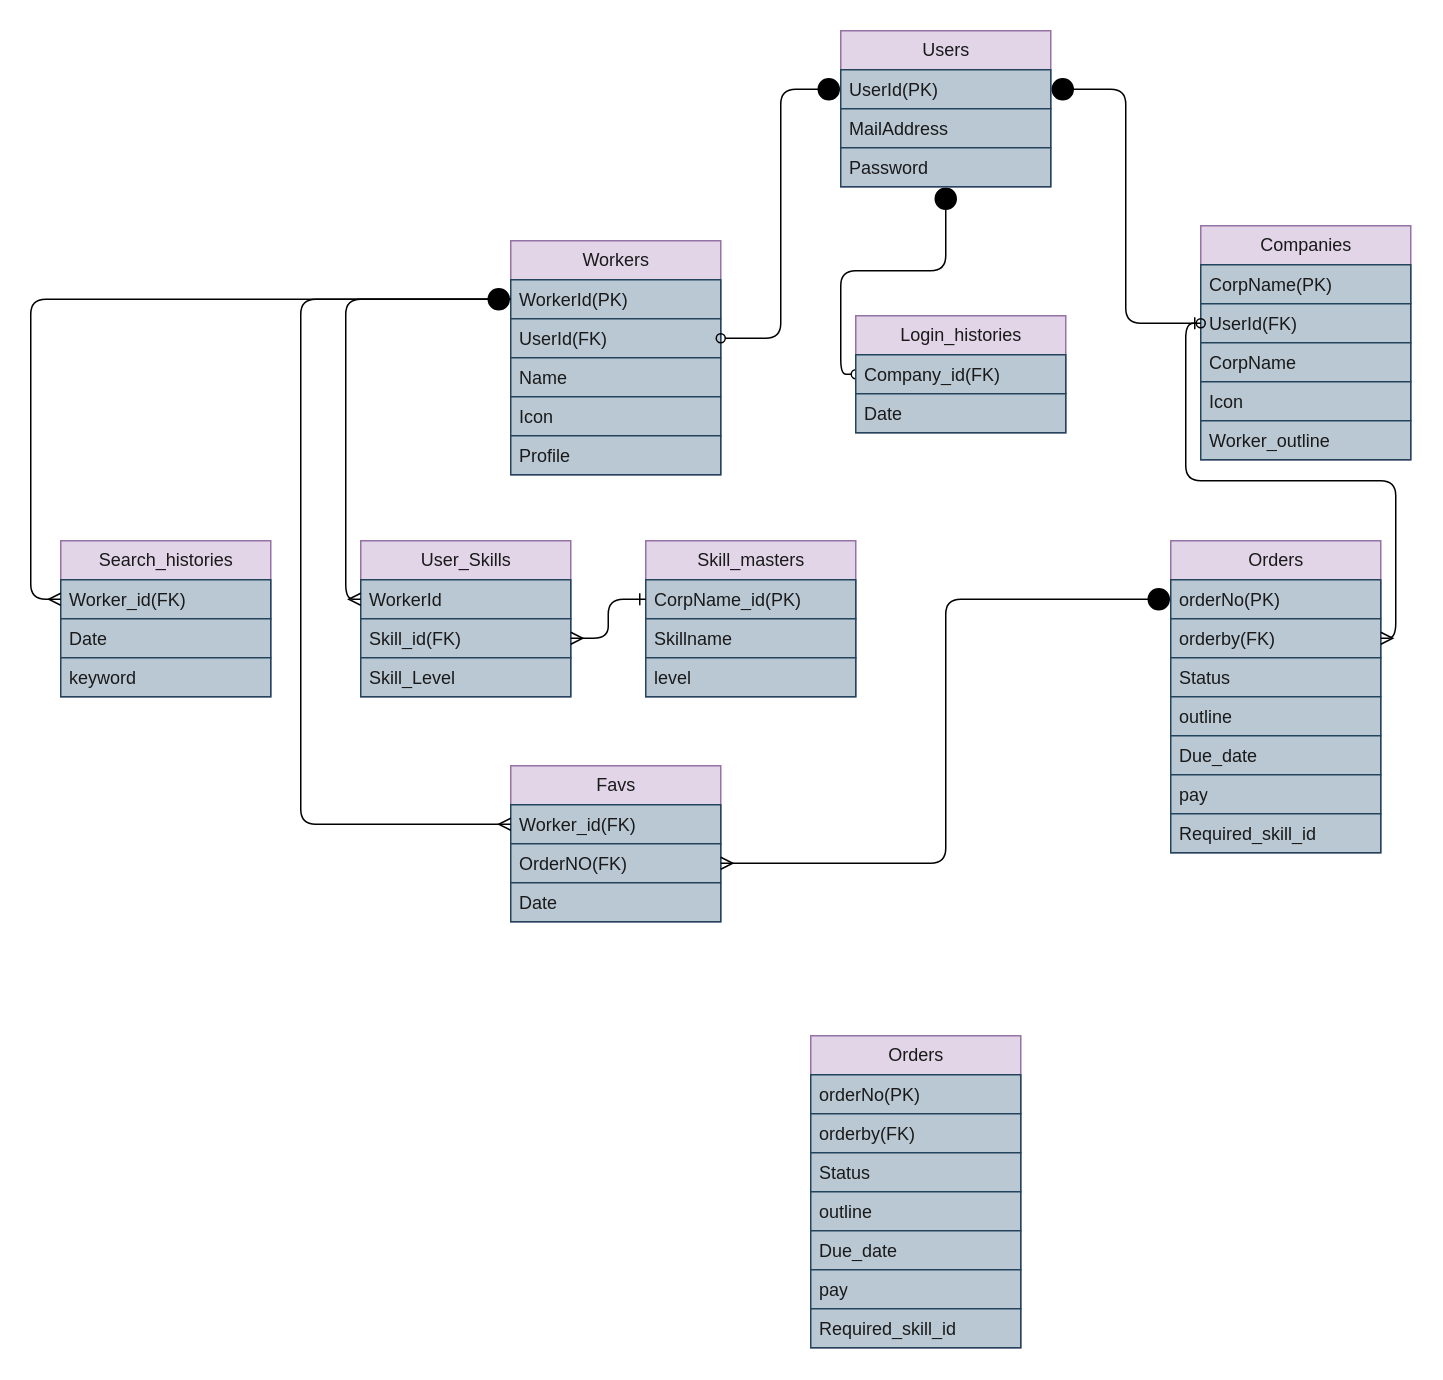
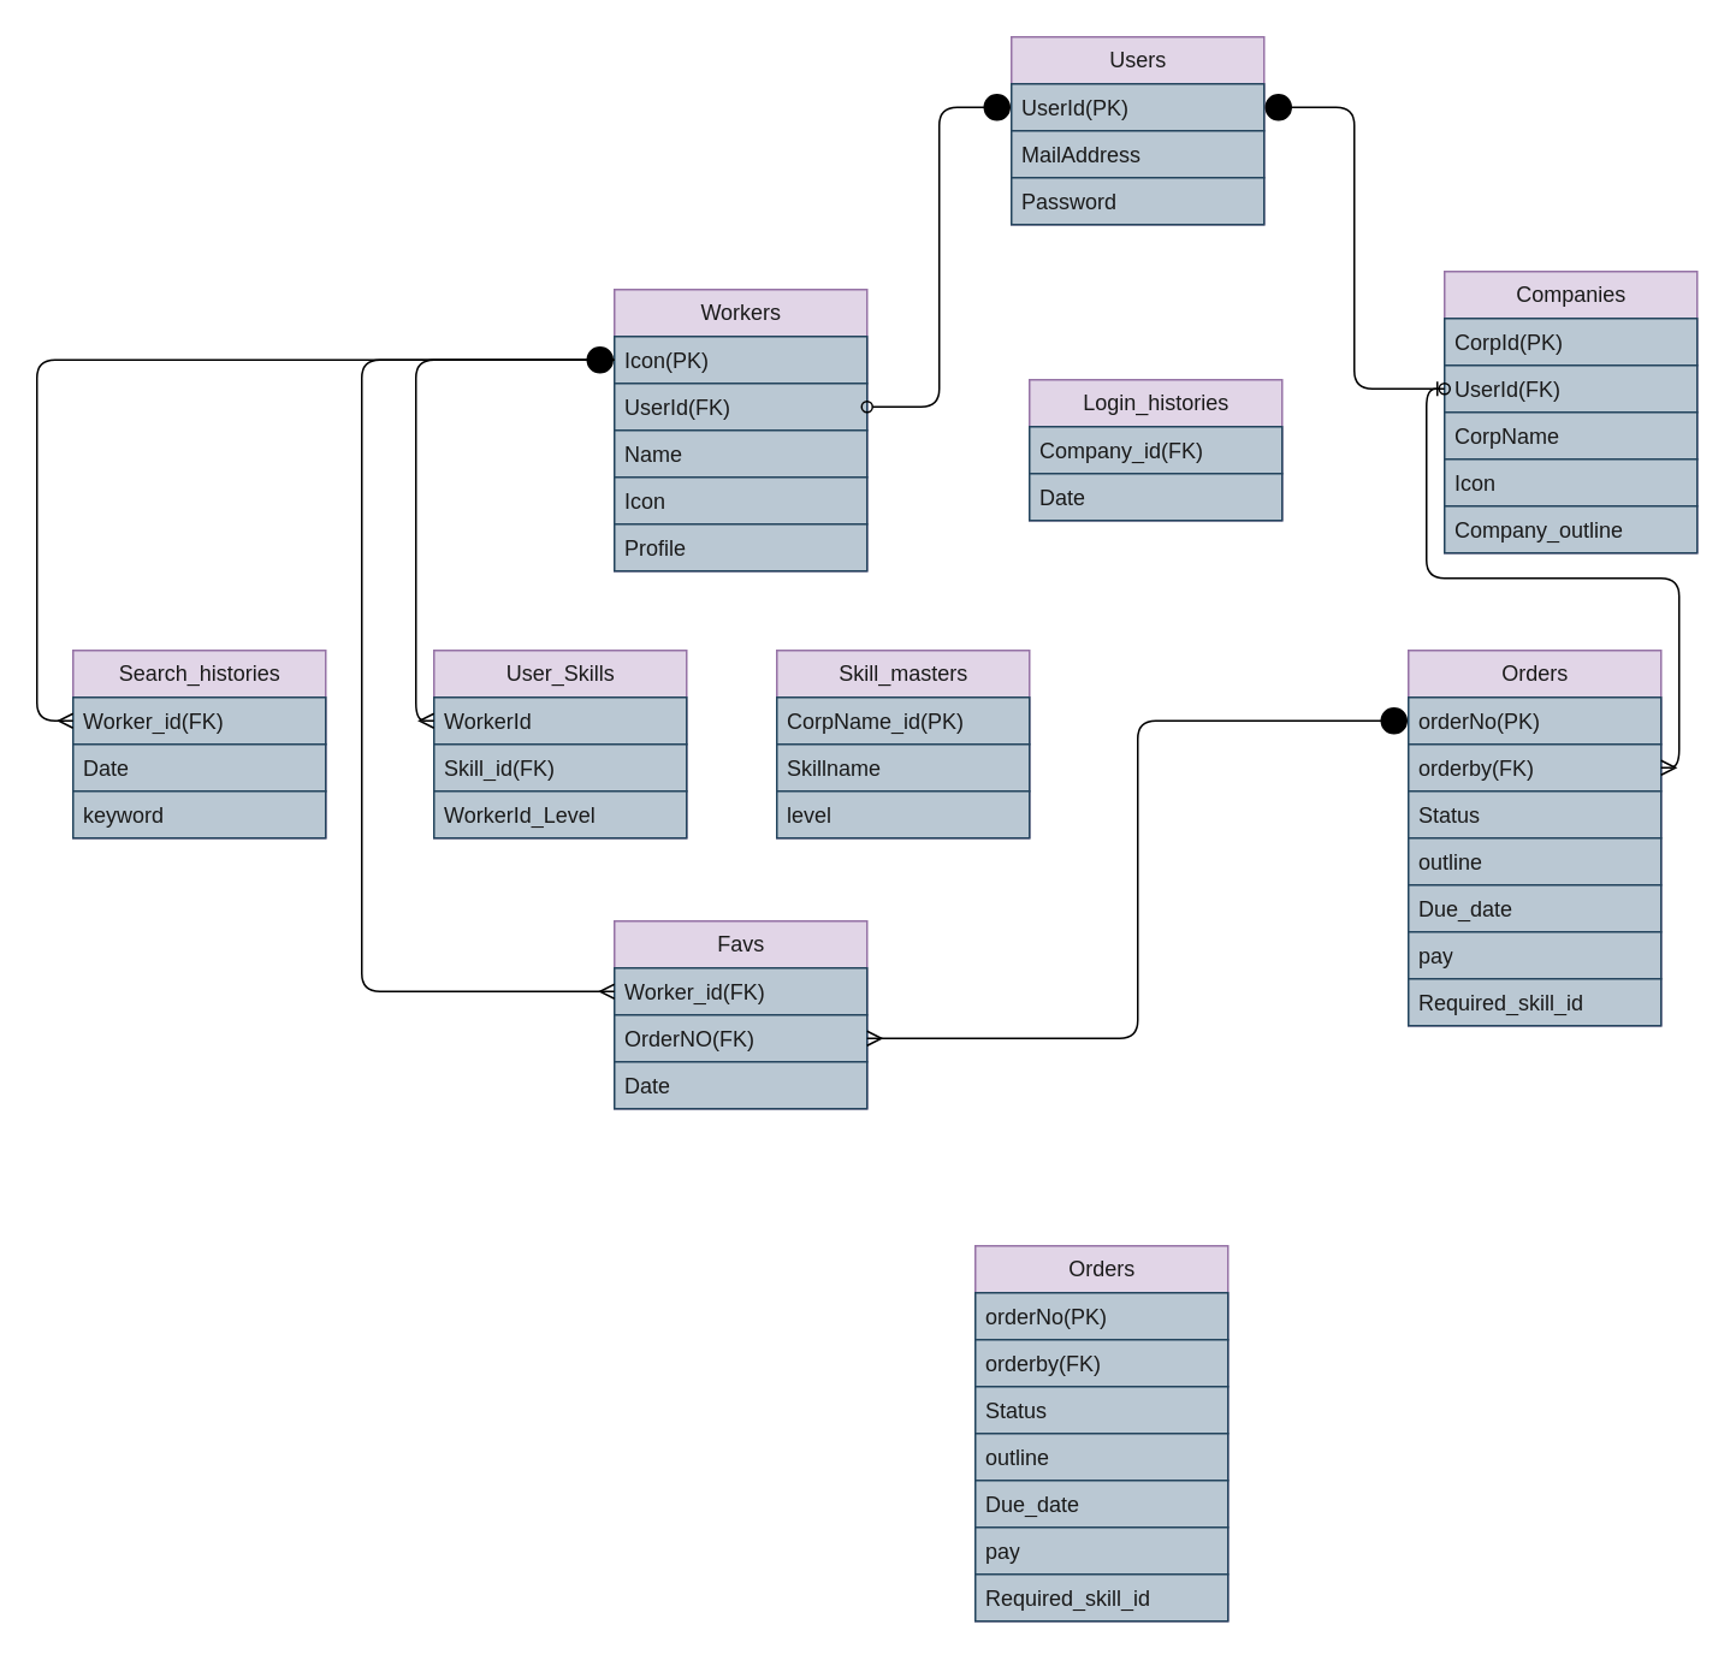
- <mxCell id="2" style="edgeStyle=orthogonalEdgeStyle;html=1;entryX=0;entryY=0.5;entryDx=0;entryDy=0;fontColor=#1A1A1A;startArrow=circle;startFill=1;endArrow=oval;endFill=0;" parent="1" source="3" target="20" edge="1"><mxGeometry relative="1" as="geometry" /></mxCell>
- <mxCell id="14" value="&lt;font color=&quot;#1a1a1a&quot;&gt;CorpName(PK)&lt;/font&gt;" style="text;strokeColor=#23445d;fillColor=#bac8d3;align=left;verticalAlign=top;spacingLeft=4;spacingRight=4;overflow=hidden;rotatable=0;points=[[0,0.5],[1,0.5]];portConstraint=eastwest;whiteSpace=wrap;html=1;" parent="13" vertex="1"><mxGeometry y="26" width="140" height="26" as="geometry" /></mxCell>
+ <mxCell id="14" value="&lt;font color=&quot;#1a1a1a&quot;&gt;CorpId(PK)&lt;/font&gt;" style="text;strokeColor=#23445d;fillColor=#bac8d3;align=left;verticalAlign=top;spacingLeft=4;spacingRight=4;overflow=hidden;rotatable=0;points=[[0,0.5],[1,0.5]];portConstraint=eastwest;whiteSpace=wrap;html=1;" parent="13" vertex="1"><mxGeometry y="26" width="140" height="26" as="geometry" /></mxCell>
- <mxCell id="8" value="&lt;font color=&quot;#1a1a1a&quot;&gt;WorkerId(PK)&lt;/font&gt;" style="text;strokeColor=#23445d;fillColor=#bac8d3;align=left;verticalAlign=top;spacingLeft=4;spacingRight=4;overflow=hidden;rotatable=0;points=[[0,0.5],[1,0.5]];portConstraint=eastwest;whiteSpace=wrap;html=1;" parent="7" vertex="1"><mxGeometry y="26" width="140" height="26" as="geometry" /></mxCell>
+ <mxCell id="8" value="&lt;font color=&quot;#1a1a1a&quot;&gt;Icon(PK)&lt;/font&gt;" style="text;strokeColor=#23445d;fillColor=#bac8d3;align=left;verticalAlign=top;spacingLeft=4;spacingRight=4;overflow=hidden;rotatable=0;points=[[0,0.5],[1,0.5]];portConstraint=eastwest;whiteSpace=wrap;html=1;" parent="7" vertex="1"><mxGeometry y="26" width="140" height="26" as="geometry" /></mxCell>
- <mxCell id="18" value="&lt;font color=&quot;#1a1a1a&quot;&gt;Worker_outline&lt;br&gt;&lt;/font&gt;" style="text;strokeColor=#23445d;fillColor=#bac8d3;align=left;verticalAlign=top;spacingLeft=4;spacingRight=4;overflow=hidden;rotatable=0;points=[[0,0.5],[1,0.5]];portConstraint=eastwest;whiteSpace=wrap;html=1;rounded=0;" parent="13" vertex="1"><mxGeometry y="130" width="140" height="26" as="geometry" /></mxCell>
+ <mxCell id="18" value="&lt;font color=&quot;#1a1a1a&quot;&gt;Company_outline&lt;br&gt;&lt;/font&gt;" style="text;strokeColor=#23445d;fillColor=#bac8d3;align=left;verticalAlign=top;spacingLeft=4;spacingRight=4;overflow=hidden;rotatable=0;points=[[0,0.5],[1,0.5]];portConstraint=eastwest;whiteSpace=wrap;html=1;rounded=0;" parent="13" vertex="1"><mxGeometry y="130" width="140" height="26" as="geometry" /></mxCell>
- <mxCell id="33" style="edgeStyle=orthogonalEdgeStyle;html=1;fontColor=#1A1A1A;startArrow=ERone;startFill=0;endArrow=ERmany;endFill=0;" parent="1" source="30" target="26" edge="1"><mxGeometry relative="1" as="geometry" /></mxCell>
- <mxCell id="27" value="&lt;font color=&quot;#1a1a1a&quot;&gt;Skill_Level&lt;/font&gt;" style="text;strokeColor=#23445d;fillColor=#bac8d3;align=left;verticalAlign=top;spacingLeft=4;spacingRight=4;overflow=hidden;rotatable=0;points=[[0,0.5],[1,0.5]];portConstraint=eastwest;whiteSpace=wrap;html=1;" parent="24" vertex="1"><mxGeometry y="78" width="140" height="26" as="geometry" /></mxCell>
+ <mxCell id="27" value="&lt;font color=&quot;#1a1a1a&quot;&gt;WorkerId_Level&lt;/font&gt;" style="text;strokeColor=#23445d;fillColor=#bac8d3;align=left;verticalAlign=top;spacingLeft=4;spacingRight=4;overflow=hidden;rotatable=0;points=[[0,0.5],[1,0.5]];portConstraint=eastwest;whiteSpace=wrap;html=1;" parent="24" vertex="1"><mxGeometry y="78" width="140" height="26" as="geometry" /></mxCell>
